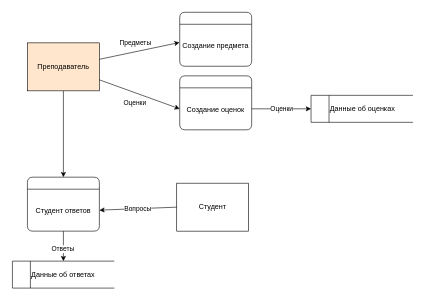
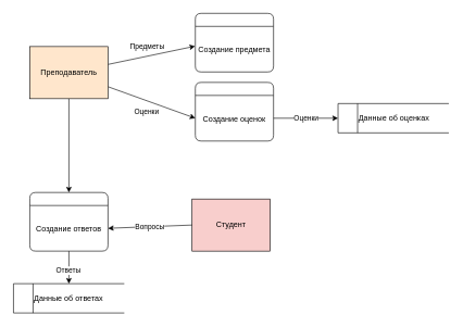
- <mxCell id="7" value="Студент" style="rounded=0;whiteSpace=wrap;html=1;" parent="1" vertex="1"><mxGeometry x="294" y="305" width="120" height="80" as="geometry" /></mxCell>
+ <mxCell id="7" value="Студент" style="rounded=0;whiteSpace=wrap;html=1;fillColor=#f8cecc;" parent="1" vertex="1"><mxGeometry x="294" y="305" width="120" height="80" as="geometry" /></mxCell>
- <mxCell id="17" value="Студент ответов" style="text;strokeColor=none;fillColor=none;align=center;verticalAlign=middle;spacingLeft=4;spacingRight=4;overflow=hidden;points=[[0,0.5],[1,0.5]];portConstraint=eastwest;rotatable=0;" parent="16" vertex="1"><mxGeometry y="20" width="120" height="70" as="geometry" /></mxCell>
+ <mxCell id="17" value="Создание ответов" style="text;strokeColor=none;fillColor=none;align=center;verticalAlign=middle;spacingLeft=4;spacingRight=4;overflow=hidden;points=[[0,0.5],[1,0.5]];portConstraint=eastwest;rotatable=0;" parent="16" vertex="1"><mxGeometry y="20" width="120" height="70" as="geometry" /></mxCell>
